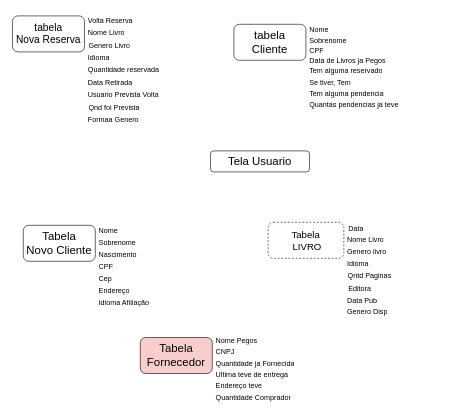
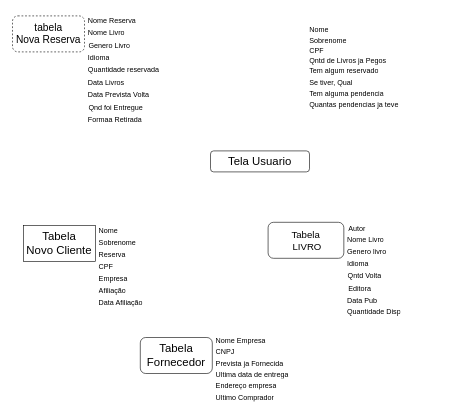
- <mxCell id="16" value="Volta Reserva" style="text;strokeColor=none;fillColor=none;spacingLeft=4;spacingRight=4;overflow=hidden;rotatable=0;points=[[0,0.5],[1,0.5]];portConstraint=eastwest;fontSize=12;whiteSpace=wrap;html=1;" vertex="1" parent="14"><mxGeometry x="120" width="171" height="30" as="geometry" /></mxCell>
+ <mxCell id="16" value="Nome Reserva" style="text;strokeColor=none;fillColor=none;spacingLeft=4;spacingRight=4;overflow=hidden;rotatable=0;points=[[0,0.5],[1,0.5]];portConstraint=eastwest;fontSize=12;whiteSpace=wrap;html=1;" vertex="1" parent="14"><mxGeometry x="120" width="171" height="30" as="geometry" /></mxCell>
- <mxCell id="15" value="&lt;font style=&quot;font-size: 17px;&quot;&gt;tabela&lt;/font&gt;&lt;div&gt;&lt;font style=&quot;font-size: 17px;&quot;&gt;Nova Reserva&lt;/font&gt;&lt;/div&gt;" style="rounded=1;whiteSpace=wrap;html=1;" vertex="1" parent="14"><mxGeometry y="6" width="120" height="60" as="geometry" /></mxCell>
+ <mxCell id="15" value="&lt;font style=&quot;font-size: 17px;&quot;&gt;tabela&lt;/font&gt;&lt;div&gt;&lt;font style=&quot;font-size: 17px;&quot;&gt;Nova Reserva&lt;/font&gt;&lt;/div&gt;" style="rounded=1;whiteSpace=wrap;html=1;dashed=1;" vertex="1" parent="14"><mxGeometry y="6" width="120" height="60" as="geometry" /></mxCell>
- <mxCell id="35" value="&lt;font style=&quot;font-size: 19px;&quot;&gt;tabela&lt;/font&gt;&lt;div&gt;&lt;span style=&quot;font-size: 19px;&quot;&gt;Cliente&lt;/span&gt;&lt;/div&gt;" style="rounded=1;whiteSpace=wrap;html=1;" vertex="1" parent="34"><mxGeometry y="4" width="120" height="60" as="geometry" /></mxCell>
- <mxCell id="39" value="Data de Livros ja Pegos" style="text;strokeColor=none;fillColor=none;spacingLeft=4;spacingRight=4;overflow=hidden;rotatable=0;points=[[0,0.5],[1,0.5]];portConstraint=eastwest;fontSize=12;whiteSpace=wrap;html=1;" vertex="1" parent="34"><mxGeometry x="120" y="51" width="240" height="30" as="geometry" /></mxCell>
+ <mxCell id="39" value="Qntd de Livros ja Pegos" style="text;strokeColor=none;fillColor=none;spacingLeft=4;spacingRight=4;overflow=hidden;rotatable=0;points=[[0,0.5],[1,0.5]];portConstraint=eastwest;fontSize=12;whiteSpace=wrap;html=1;" vertex="1" parent="34"><mxGeometry x="120" y="51" width="240" height="30" as="geometry" /></mxCell>
- <mxCell id="40" value="Tem alguma reservado" style="text;strokeColor=none;fillColor=none;spacingLeft=4;spacingRight=4;overflow=hidden;rotatable=0;points=[[0,0.5],[1,0.5]];portConstraint=eastwest;fontSize=12;whiteSpace=wrap;html=1;" vertex="1" parent="34"><mxGeometry x="120" y="68" width="240" height="30" as="geometry" /></mxCell>
+ <mxCell id="40" value="Tem algum reservado" style="text;strokeColor=none;fillColor=none;spacingLeft=4;spacingRight=4;overflow=hidden;rotatable=0;points=[[0,0.5],[1,0.5]];portConstraint=eastwest;fontSize=12;whiteSpace=wrap;html=1;" vertex="1" parent="34"><mxGeometry x="120" y="68" width="240" height="30" as="geometry" /></mxCell>
- <mxCell id="20" value="Data Retirada" style="text;strokeColor=none;fillColor=none;spacingLeft=4;spacingRight=4;overflow=hidden;rotatable=0;points=[[0,0.5],[1,0.5]];portConstraint=eastwest;fontSize=12;whiteSpace=wrap;html=1;" vertex="1" parent="14"><mxGeometry x="120" y="104" width="171" height="30" as="geometry" /></mxCell>
+ <mxCell id="20" value="Data Livros" style="text;strokeColor=none;fillColor=none;spacingLeft=4;spacingRight=4;overflow=hidden;rotatable=0;points=[[0,0.5],[1,0.5]];portConstraint=eastwest;fontSize=12;whiteSpace=wrap;html=1;" vertex="1" parent="14"><mxGeometry x="120" y="104" width="171" height="30" as="geometry" /></mxCell>
- <mxCell id="41" value="Se tiver, Tem" style="text;strokeColor=none;fillColor=none;spacingLeft=4;spacingRight=4;overflow=hidden;rotatable=0;points=[[0,0.5],[1,0.5]];portConstraint=eastwest;fontSize=12;whiteSpace=wrap;html=1;" vertex="1" parent="34"><mxGeometry x="120" y="87" width="240" height="30" as="geometry" /></mxCell>
+ <mxCell id="41" value="Se tiver, Qual" style="text;strokeColor=none;fillColor=none;spacingLeft=4;spacingRight=4;overflow=hidden;rotatable=0;points=[[0,0.5],[1,0.5]];portConstraint=eastwest;fontSize=12;whiteSpace=wrap;html=1;" vertex="1" parent="34"><mxGeometry x="120" y="87" width="240" height="30" as="geometry" /></mxCell>
- <mxCell id="22" value="Usuario Prevista Volta" style="text;strokeColor=none;fillColor=none;spacingLeft=4;spacingRight=4;overflow=hidden;rotatable=0;points=[[0,0.5],[1,0.5]];portConstraint=eastwest;fontSize=12;whiteSpace=wrap;html=1;" vertex="1" parent="14"><mxGeometry x="120" y="124" width="171" height="30" as="geometry" /></mxCell>
+ <mxCell id="22" value="Data Prevista Volta" style="text;strokeColor=none;fillColor=none;spacingLeft=4;spacingRight=4;overflow=hidden;rotatable=0;points=[[0,0.5],[1,0.5]];portConstraint=eastwest;fontSize=12;whiteSpace=wrap;html=1;" vertex="1" parent="14"><mxGeometry x="120" y="124" width="171" height="30" as="geometry" /></mxCell>
- <mxCell id="18" value="Qnd foi Prevista" style="text;strokeColor=none;fillColor=none;spacingLeft=4;spacingRight=4;overflow=hidden;rotatable=0;points=[[0,0.5],[1,0.5]];portConstraint=eastwest;fontSize=12;whiteSpace=wrap;html=1;" vertex="1" parent="14"><mxGeometry x="121" y="145" width="171" height="30" as="geometry" /></mxCell>
+ <mxCell id="18" value="Qnd foi Entregue" style="text;strokeColor=none;fillColor=none;spacingLeft=4;spacingRight=4;overflow=hidden;rotatable=0;points=[[0,0.5],[1,0.5]];portConstraint=eastwest;fontSize=12;whiteSpace=wrap;html=1;" vertex="1" parent="14"><mxGeometry x="121" y="145" width="171" height="30" as="geometry" /></mxCell>
- <mxCell id="24" value="Formaa Genero" style="text;strokeColor=none;fillColor=none;spacingLeft=4;spacingRight=4;overflow=hidden;rotatable=0;points=[[0,0.5],[1,0.5]];portConstraint=eastwest;fontSize=12;whiteSpace=wrap;html=1;" vertex="1" parent="14"><mxGeometry x="120" y="165" width="171" height="30" as="geometry" /></mxCell>
+ <mxCell id="24" value="Formaa Retirada" style="text;strokeColor=none;fillColor=none;spacingLeft=4;spacingRight=4;overflow=hidden;rotatable=0;points=[[0,0.5],[1,0.5]];portConstraint=eastwest;fontSize=12;whiteSpace=wrap;html=1;" vertex="1" parent="14"><mxGeometry x="120" y="165" width="171" height="30" as="geometry" /></mxCell>
- <mxCell id="5" value="Data" style="shape=partialRectangle;connectable=0;fillColor=none;top=0;left=0;bottom=0;right=0;align=left;spacingLeft=6;overflow=hidden;whiteSpace=wrap;html=1;" vertex="1" parent="3"><mxGeometry x="126.222" width="157.778" height="30" as="geometry"><mxRectangle width="150" height="30" as="alternateBounds" /></mxGeometry></mxCell>
+ <mxCell id="5" value="Autor" style="shape=partialRectangle;connectable=0;fillColor=none;top=0;left=0;bottom=0;right=0;align=left;spacingLeft=6;overflow=hidden;whiteSpace=wrap;html=1;" vertex="1" parent="3"><mxGeometry x="126.222" width="157.778" height="30" as="geometry"><mxRectangle width="150" height="30" as="alternateBounds" /></mxGeometry></mxCell>
- <mxCell id="7" value="&lt;div&gt;&lt;span style=&quot;font-size: 16px; background-color: transparent; color: light-dark(rgb(0, 0, 0), rgb(255, 255, 255));&quot;&gt;Tabela&lt;/span&gt;&lt;/div&gt;&lt;div&gt;&lt;font style=&quot;font-size: 16px;&quot;&gt;&amp;nbsp;&lt;/font&gt;&lt;span style=&quot;font-size: 16px; background-color: transparent; color: light-dark(rgb(0, 0, 0), rgb(255, 255, 255));&quot;&gt;LIVRO&lt;/span&gt;&lt;/div&gt;" style="rounded=1;whiteSpace=wrap;html=1;align=center;dashed=1;" vertex="1" parent="6"><mxGeometry width="126.222" height="60" as="geometry" /></mxCell>
+ <mxCell id="7" value="&lt;div&gt;&lt;span style=&quot;font-size: 16px; background-color: transparent; color: light-dark(rgb(0, 0, 0), rgb(255, 255, 255));&quot;&gt;Tabela&lt;/span&gt;&lt;/div&gt;&lt;div&gt;&lt;font style=&quot;font-size: 16px;&quot;&gt;&amp;nbsp;&lt;/font&gt;&lt;span style=&quot;font-size: 16px; background-color: transparent; color: light-dark(rgb(0, 0, 0), rgb(255, 255, 255));&quot;&gt;LIVRO&lt;/span&gt;&lt;/div&gt;" style="rounded=1;whiteSpace=wrap;html=1;align=center;" vertex="1" parent="6"><mxGeometry width="126.222" height="60" as="geometry" /></mxCell>
- <mxCell id="26" value="&lt;span style=&quot;font-size: 19px;&quot;&gt;Tabela&lt;/span&gt;&lt;div&gt;&lt;span style=&quot;font-size: 19px;&quot;&gt;Novo Cliente&lt;/span&gt;&lt;/div&gt;" style="rounded=1;whiteSpace=wrap;html=1;" vertex="1" parent="25"><mxGeometry y="5" width="120" height="60" as="geometry" /></mxCell>
+ <mxCell id="26" value="&lt;span style=&quot;font-size: 19px;&quot;&gt;Tabela&lt;/span&gt;&lt;div&gt;&lt;span style=&quot;font-size: 19px;&quot;&gt;Novo Cliente&lt;/span&gt;&lt;/div&gt;" style="whiteSpace=wrap;html=1;rounded=0;" vertex="1" parent="25"><mxGeometry y="5" width="120" height="60" as="geometry" /></mxCell>
- <mxCell id="29" value="Nascimento" style="text;strokeColor=none;fillColor=none;spacingLeft=4;spacingRight=4;overflow=hidden;rotatable=0;points=[[0,0.5],[1,0.5]];portConstraint=eastwest;fontSize=12;whiteSpace=wrap;html=1;" vertex="1" parent="25"><mxGeometry x="120" y="40" width="154" height="30" as="geometry" /></mxCell>
+ <mxCell id="29" value="Reserva" style="text;strokeColor=none;fillColor=none;spacingLeft=4;spacingRight=4;overflow=hidden;rotatable=0;points=[[0,0.5],[1,0.5]];portConstraint=eastwest;fontSize=12;whiteSpace=wrap;html=1;" vertex="1" parent="25"><mxGeometry x="120" y="40" width="154" height="30" as="geometry" /></mxCell>
- <mxCell id="10" value="Qntd Paginas" style="shape=partialRectangle;connectable=0;fillColor=none;top=0;left=0;bottom=0;right=0;align=left;spacingLeft=6;overflow=hidden;whiteSpace=wrap;html=1;" vertex="1" parent="6"><mxGeometry x="125.17" y="74" width="97.822" height="30" as="geometry"><mxRectangle width="150" height="30" as="alternateBounds" /></mxGeometry></mxCell>
+ <mxCell id="10" value="Qntd Volta" style="shape=partialRectangle;connectable=0;fillColor=none;top=0;left=0;bottom=0;right=0;align=left;spacingLeft=6;overflow=hidden;whiteSpace=wrap;html=1;" vertex="1" parent="6"><mxGeometry x="125.17" y="74" width="97.822" height="30" as="geometry"><mxRectangle width="150" height="30" as="alternateBounds" /></mxGeometry></mxCell>
- <mxCell id="31" value="Cep" style="text;strokeColor=none;fillColor=none;spacingLeft=4;spacingRight=4;overflow=hidden;rotatable=0;points=[[0,0.5],[1,0.5]];portConstraint=eastwest;fontSize=12;whiteSpace=wrap;html=1;" vertex="1" parent="25"><mxGeometry x="120" y="81" width="154" height="30" as="geometry" /></mxCell>
+ <mxCell id="31" value="Empresa" style="text;strokeColor=none;fillColor=none;spacingLeft=4;spacingRight=4;overflow=hidden;rotatable=0;points=[[0,0.5],[1,0.5]];portConstraint=eastwest;fontSize=12;whiteSpace=wrap;html=1;" vertex="1" parent="25"><mxGeometry x="120" y="81" width="154" height="30" as="geometry" /></mxCell>
- <mxCell id="32" value="Endereço" style="text;strokeColor=none;fillColor=none;spacingLeft=4;spacingRight=4;overflow=hidden;rotatable=0;points=[[0,0.5],[1,0.5]];portConstraint=eastwest;fontSize=12;whiteSpace=wrap;html=1;" vertex="1" parent="25"><mxGeometry x="120" y="101" width="154" height="30" as="geometry" /></mxCell>
+ <mxCell id="32" value="Afiliação" style="text;strokeColor=none;fillColor=none;spacingLeft=4;spacingRight=4;overflow=hidden;rotatable=0;points=[[0,0.5],[1,0.5]];portConstraint=eastwest;fontSize=12;whiteSpace=wrap;html=1;" vertex="1" parent="25"><mxGeometry x="120" y="101" width="154" height="30" as="geometry" /></mxCell>
- <mxCell id="33" value="Idioma Afiliação" style="text;strokeColor=none;fillColor=none;spacingLeft=4;spacingRight=4;overflow=hidden;rotatable=0;points=[[0,0.5],[1,0.5]];portConstraint=eastwest;fontSize=12;whiteSpace=wrap;html=1;" vertex="1" parent="25"><mxGeometry x="120" y="120" width="154" height="30" as="geometry" /></mxCell>
+ <mxCell id="33" value="Data Afiliação" style="text;strokeColor=none;fillColor=none;spacingLeft=4;spacingRight=4;overflow=hidden;rotatable=0;points=[[0,0.5],[1,0.5]];portConstraint=eastwest;fontSize=12;whiteSpace=wrap;html=1;" vertex="1" parent="25"><mxGeometry x="120" y="120" width="154" height="30" as="geometry" /></mxCell>
- <mxCell id="12" value="Genero Disp" style="text;strokeColor=none;fillColor=none;spacingLeft=4;spacingRight=4;overflow=hidden;rotatable=0;points=[[0,0.5],[1,0.5]];portConstraint=eastwest;fontSize=12;whiteSpace=wrap;html=1;" vertex="1" parent="6"><mxGeometry x="126.222" y="136" width="110.444" height="30" as="geometry" /></mxCell>
+ <mxCell id="12" value="Quantidade Disp" style="text;strokeColor=none;fillColor=none;spacingLeft=4;spacingRight=4;overflow=hidden;rotatable=0;points=[[0,0.5],[1,0.5]];portConstraint=eastwest;fontSize=12;whiteSpace=wrap;html=1;" vertex="1" parent="6"><mxGeometry x="126.222" y="136" width="110.444" height="30" as="geometry" /></mxCell>
- <mxCell id="46" value="Nome Pegos" style="text;strokeColor=none;fillColor=none;spacingLeft=4;spacingRight=4;overflow=hidden;rotatable=0;points=[[0,0.5],[1,0.5]];portConstraint=eastwest;fontSize=12;whiteSpace=wrap;html=1;movable=0;resizable=0;deletable=0;editable=0;locked=1;connectable=0;" vertex="1" parent="44"><mxGeometry x="120" width="153" height="30" as="geometry" /></mxCell>
+ <mxCell id="46" value="Nome Empresa" style="text;strokeColor=none;fillColor=none;spacingLeft=4;spacingRight=4;overflow=hidden;rotatable=0;points=[[0,0.5],[1,0.5]];portConstraint=eastwest;fontSize=12;whiteSpace=wrap;html=1;movable=0;resizable=0;deletable=0;editable=0;locked=1;connectable=0;" vertex="1" parent="44"><mxGeometry x="120" width="153" height="30" as="geometry" /></mxCell>
- <mxCell id="45" value="&lt;span style=&quot;font-size: 19px;&quot;&gt;Tabela&lt;/span&gt;&lt;div&gt;&lt;span style=&quot;font-size: 19px;&quot;&gt;Fornecedor&lt;/span&gt;&lt;/div&gt;" style="rounded=1;whiteSpace=wrap;html=1;movable=1;resizable=1;rotatable=1;deletable=1;editable=1;locked=0;connectable=1;fillColor=#f8cecc;" vertex="1" parent="44"><mxGeometry y="9" width="120" height="60" as="geometry" /></mxCell>
+ <mxCell id="45" value="&lt;span style=&quot;font-size: 19px;&quot;&gt;Tabela&lt;/span&gt;&lt;div&gt;&lt;span style=&quot;font-size: 19px;&quot;&gt;Fornecedor&lt;/span&gt;&lt;/div&gt;" style="rounded=1;whiteSpace=wrap;html=1;movable=1;resizable=1;rotatable=1;deletable=1;editable=1;locked=0;connectable=1;" vertex="1" parent="44"><mxGeometry y="9" width="120" height="60" as="geometry" /></mxCell>
- <mxCell id="48" value="Quantidade ja Fornecida" style="text;strokeColor=none;fillColor=none;spacingLeft=4;spacingRight=4;overflow=hidden;rotatable=0;points=[[0,0.5],[1,0.5]];portConstraint=eastwest;fontSize=12;whiteSpace=wrap;html=1;movable=0;resizable=0;deletable=0;editable=0;locked=1;connectable=0;" vertex="1" parent="44"><mxGeometry x="120" y="39" width="153" height="30" as="geometry" /></mxCell>
+ <mxCell id="48" value="Prevista ja Fornecida" style="text;strokeColor=none;fillColor=none;spacingLeft=4;spacingRight=4;overflow=hidden;rotatable=0;points=[[0,0.5],[1,0.5]];portConstraint=eastwest;fontSize=12;whiteSpace=wrap;html=1;movable=0;resizable=0;deletable=0;editable=0;locked=1;connectable=0;" vertex="1" parent="44"><mxGeometry x="120" y="39" width="153" height="30" as="geometry" /></mxCell>
- <mxCell id="49" value="Ultima teve de entrega" style="text;strokeColor=none;fillColor=none;spacingLeft=4;spacingRight=4;overflow=hidden;rotatable=0;points=[[0,0.5],[1,0.5]];portConstraint=eastwest;fontSize=12;whiteSpace=wrap;html=1;movable=0;resizable=0;deletable=0;editable=0;locked=1;connectable=0;" vertex="1" parent="44"><mxGeometry x="120" y="57" width="153" height="30" as="geometry" /></mxCell>
+ <mxCell id="49" value="Ultima data de entrega" style="text;strokeColor=none;fillColor=none;spacingLeft=4;spacingRight=4;overflow=hidden;rotatable=0;points=[[0,0.5],[1,0.5]];portConstraint=eastwest;fontSize=12;whiteSpace=wrap;html=1;movable=0;resizable=0;deletable=0;editable=0;locked=1;connectable=0;" vertex="1" parent="44"><mxGeometry x="120" y="57" width="153" height="30" as="geometry" /></mxCell>
- <mxCell id="50" value="Endereço teve" style="text;strokeColor=none;fillColor=none;spacingLeft=4;spacingRight=4;overflow=hidden;rotatable=0;points=[[0,0.5],[1,0.5]];portConstraint=eastwest;fontSize=12;whiteSpace=wrap;html=1;movable=0;resizable=0;deletable=0;editable=0;locked=1;connectable=0;" vertex="1" parent="44"><mxGeometry x="120" y="75" width="153" height="30" as="geometry" /></mxCell>
+ <mxCell id="50" value="Endereço empresa" style="text;strokeColor=none;fillColor=none;spacingLeft=4;spacingRight=4;overflow=hidden;rotatable=0;points=[[0,0.5],[1,0.5]];portConstraint=eastwest;fontSize=12;whiteSpace=wrap;html=1;movable=0;resizable=0;deletable=0;editable=0;locked=1;connectable=0;" vertex="1" parent="44"><mxGeometry x="120" y="75" width="153" height="30" as="geometry" /></mxCell>
- <mxCell id="51" value="Quantidade Comprador" style="text;strokeColor=none;fillColor=none;spacingLeft=4;spacingRight=4;overflow=hidden;rotatable=1;points=[[0,0.5],[1,0.5]];portConstraint=eastwest;fontSize=12;whiteSpace=wrap;html=1;movable=1;resizable=1;deletable=1;editable=1;locked=0;connectable=1;" vertex="1" parent="44"><mxGeometry x="120" y="95" width="153" height="30" as="geometry" /></mxCell>
+ <mxCell id="51" value="Ultimo Comprador" style="text;strokeColor=none;fillColor=none;spacingLeft=4;spacingRight=4;overflow=hidden;rotatable=1;points=[[0,0.5],[1,0.5]];portConstraint=eastwest;fontSize=12;whiteSpace=wrap;html=1;movable=1;resizable=1;deletable=1;editable=1;locked=0;connectable=1;" vertex="1" parent="44"><mxGeometry x="120" y="95" width="153" height="30" as="geometry" /></mxCell>
